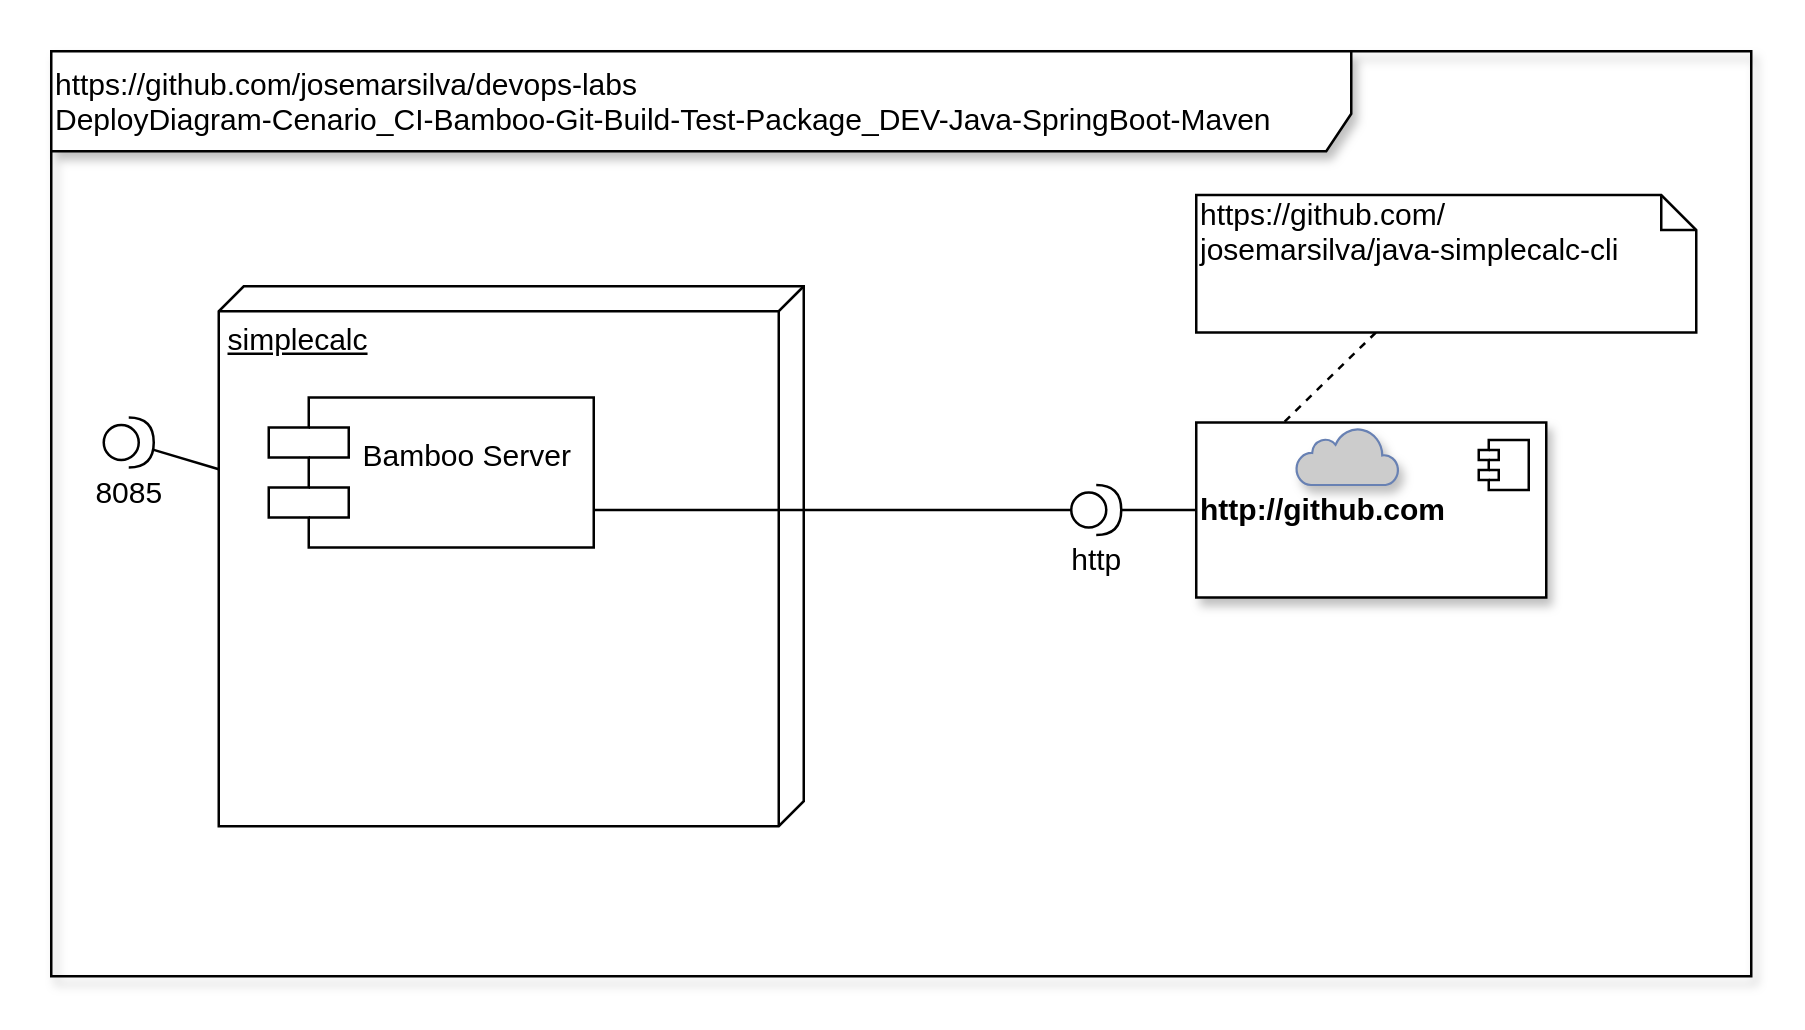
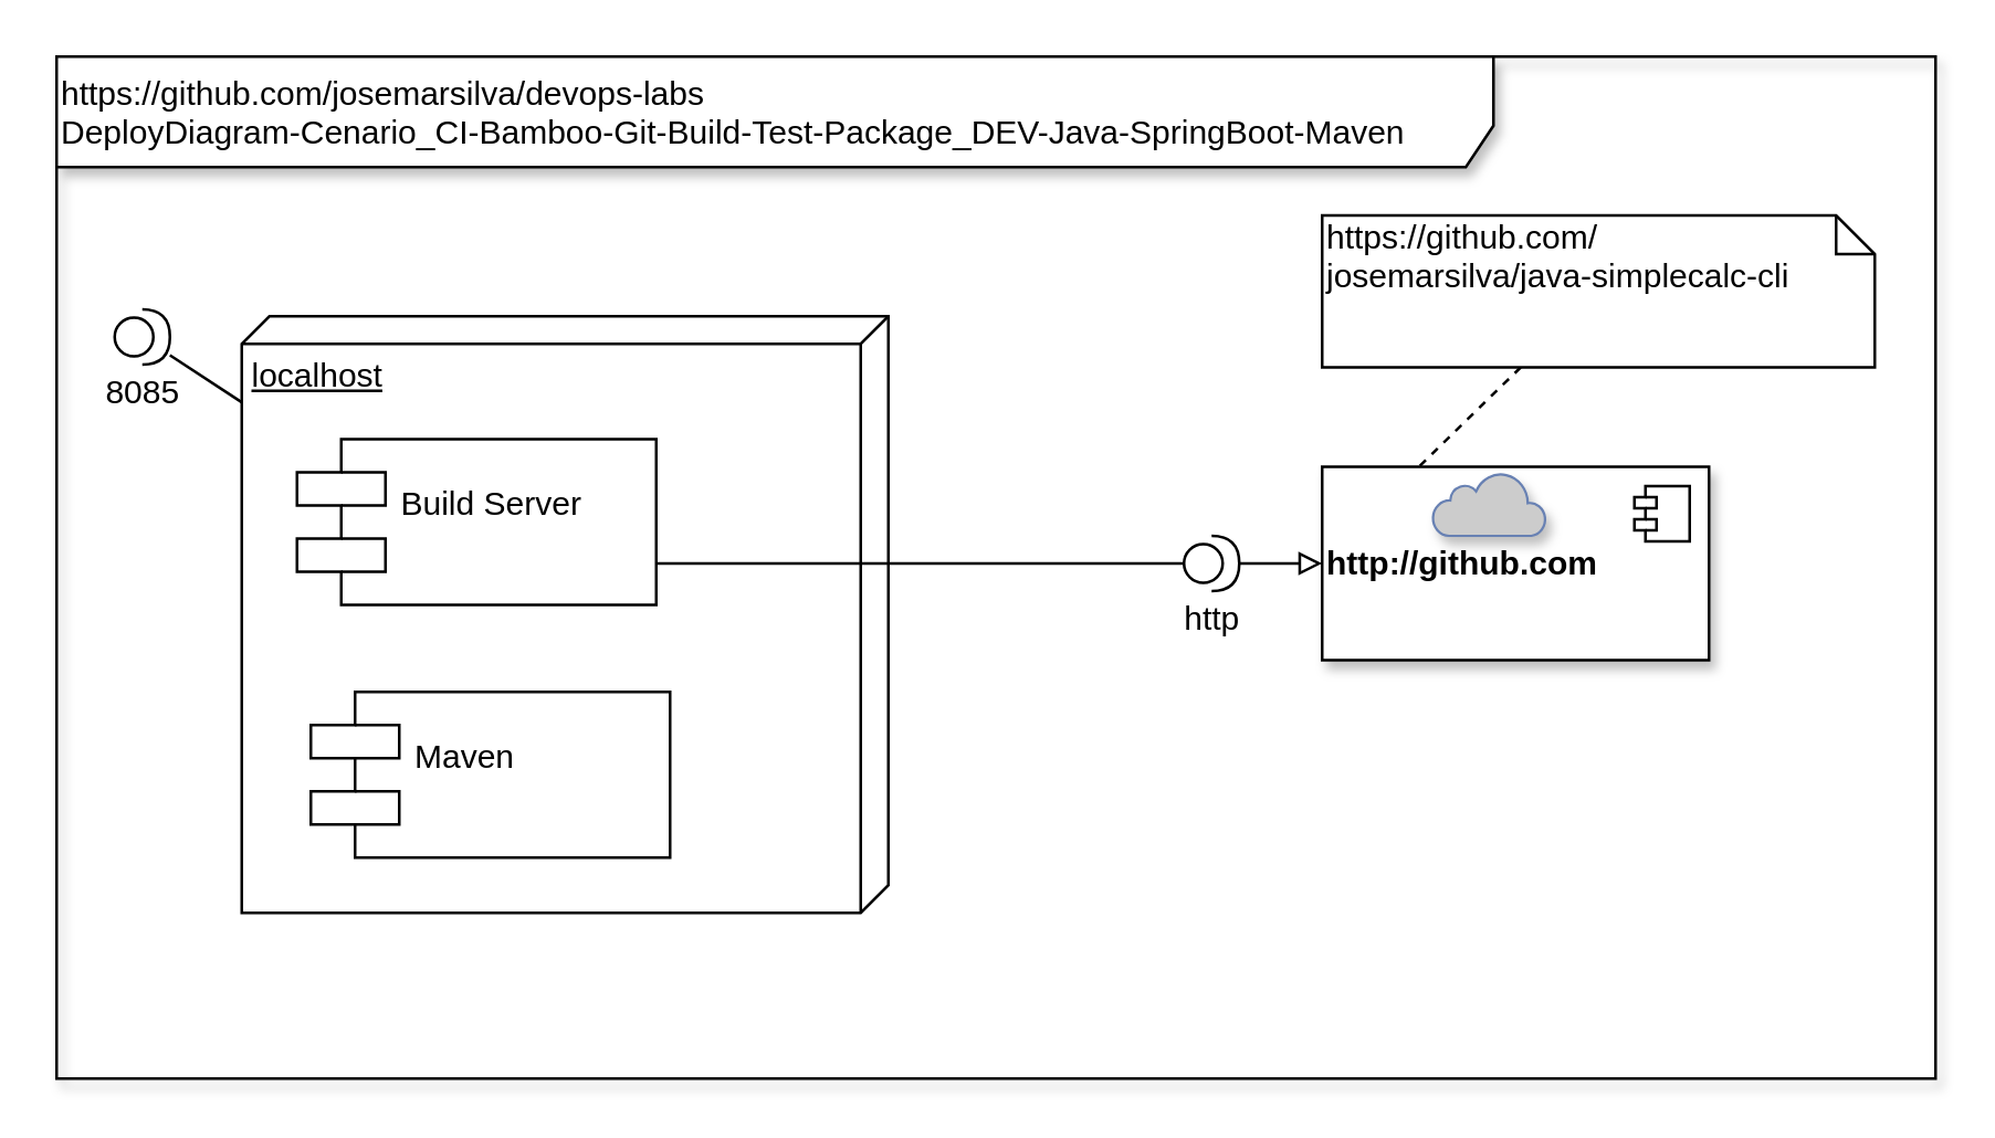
- <mxCell id="7" value="simplecalc" style="verticalAlign=top;align=left;spacingTop=8;spacingLeft=2;spacingRight=12;shape=cube;size=10;direction=south;fontStyle=4;html=1;" parent="1" vertex="1"><mxGeometry x="87" y="114" width="234" height="216" as="geometry" /></mxCell>
+ <mxCell id="7" value="localhost" style="verticalAlign=top;align=left;spacingTop=8;spacingLeft=2;spacingRight=12;shape=cube;size=10;direction=south;fontStyle=4;html=1;" parent="1" vertex="1"><mxGeometry x="87" y="114" width="234" height="216" as="geometry" /></mxCell>
- <mxCell id="12" value="8085" style="shape=providedRequiredInterface;html=1;verticalLabelPosition=bottom;" parent="1" vertex="1"><mxGeometry x="41" y="166.5" width="20" height="20" as="geometry" /></mxCell>
+ <mxCell id="12" value="8085" style="shape=providedRequiredInterface;html=1;verticalLabelPosition=bottom;" parent="1" vertex="1"><mxGeometry x="41" y="111.5" width="20" height="20" as="geometry" /></mxCell>
- <mxCell id="8" value="Bamboo Server&#10;" style="shape=component;align=left;spacingLeft=36;" parent="1" vertex="1"><mxGeometry x="107" y="158.5" width="130" height="60" as="geometry" /></mxCell>
+ <mxCell id="8" value="Build Server&#10;" style="shape=component;align=left;spacingLeft=36;" parent="1" vertex="1"><mxGeometry x="107" y="158.5" width="130" height="60" as="geometry" /></mxCell>
- <mxCell id="9" style="edgeStyle=orthogonalEdgeStyle;rounded=0;orthogonalLoop=1;jettySize=auto;html=1;entryX=0;entryY=0.5;entryDx=0;entryDy=0;endArrow=none;endFill=0;" parent="1" source="10" target="3" edge="1"><mxGeometry relative="1" as="geometry" /></mxCell>
+ <mxCell id="9" style="edgeStyle=orthogonalEdgeStyle;rounded=0;orthogonalLoop=1;jettySize=auto;html=1;entryX=0;entryY=0.5;entryDx=0;entryDy=0;endArrow=block;endFill=0;" parent="1" source="10" target="3" edge="1"><mxGeometry relative="1" as="geometry" /></mxCell>
+ <mxCell id="16" value="Maven&#10;" style="shape=component;align=left;spacingLeft=36;" parent="1" vertex="1"><mxGeometry x="112" y="250" width="130" height="60" as="geometry" /></mxCell>
